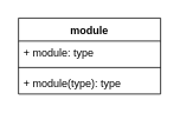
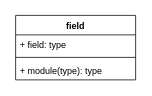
- <mxCell id="2" value="module" style="swimlane;fontStyle=1;align=center;verticalAlign=top;childLayout=stackLayout;horizontal=1;startSize=26;horizontalStack=0;resizeParent=1;resizeParentMax=0;resizeLast=0;collapsible=1;marginBottom=0;" parent="1" vertex="1"><mxGeometry x="20" y="20" width="160" height="86" as="geometry" /></mxCell>
+ <mxCell id="2" value="field" style="swimlane;fontStyle=1;align=center;verticalAlign=top;childLayout=stackLayout;horizontal=1;startSize=26;horizontalStack=0;resizeParent=1;resizeParentMax=0;resizeLast=0;collapsible=1;marginBottom=0;" parent="1" vertex="1"><mxGeometry x="20" y="20" width="160" height="86" as="geometry" /></mxCell>
- <mxCell id="3" value="+ module: type" style="text;strokeColor=none;fillColor=none;align=left;verticalAlign=top;spacingLeft=4;spacingRight=4;overflow=hidden;rotatable=0;points=[[0,0.5],[1,0.5]];portConstraint=eastwest;" parent="2" vertex="1"><mxGeometry y="26" width="160" height="26" as="geometry" /></mxCell>
+ <mxCell id="3" value="+ field: type" style="text;strokeColor=none;fillColor=none;align=left;verticalAlign=top;spacingLeft=4;spacingRight=4;overflow=hidden;rotatable=0;points=[[0,0.5],[1,0.5]];portConstraint=eastwest;" parent="2" vertex="1"><mxGeometry y="26" width="160" height="26" as="geometry" /></mxCell>
